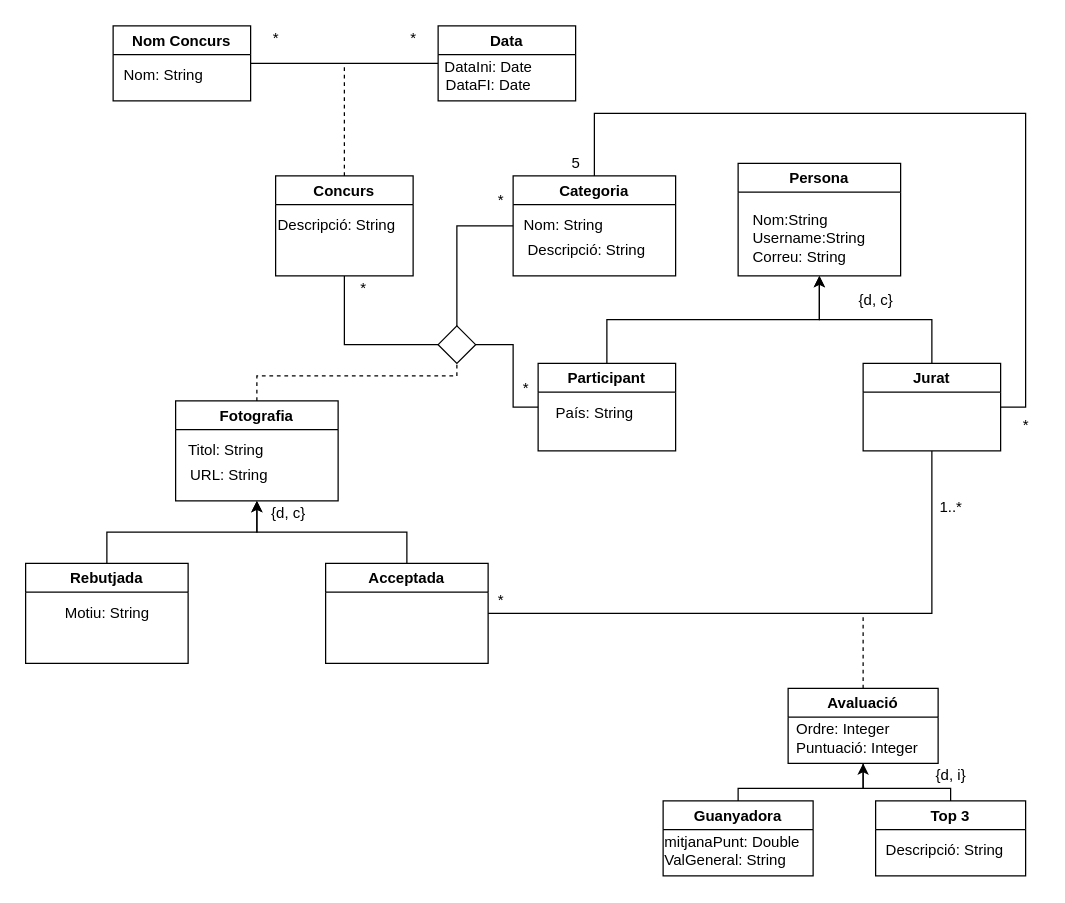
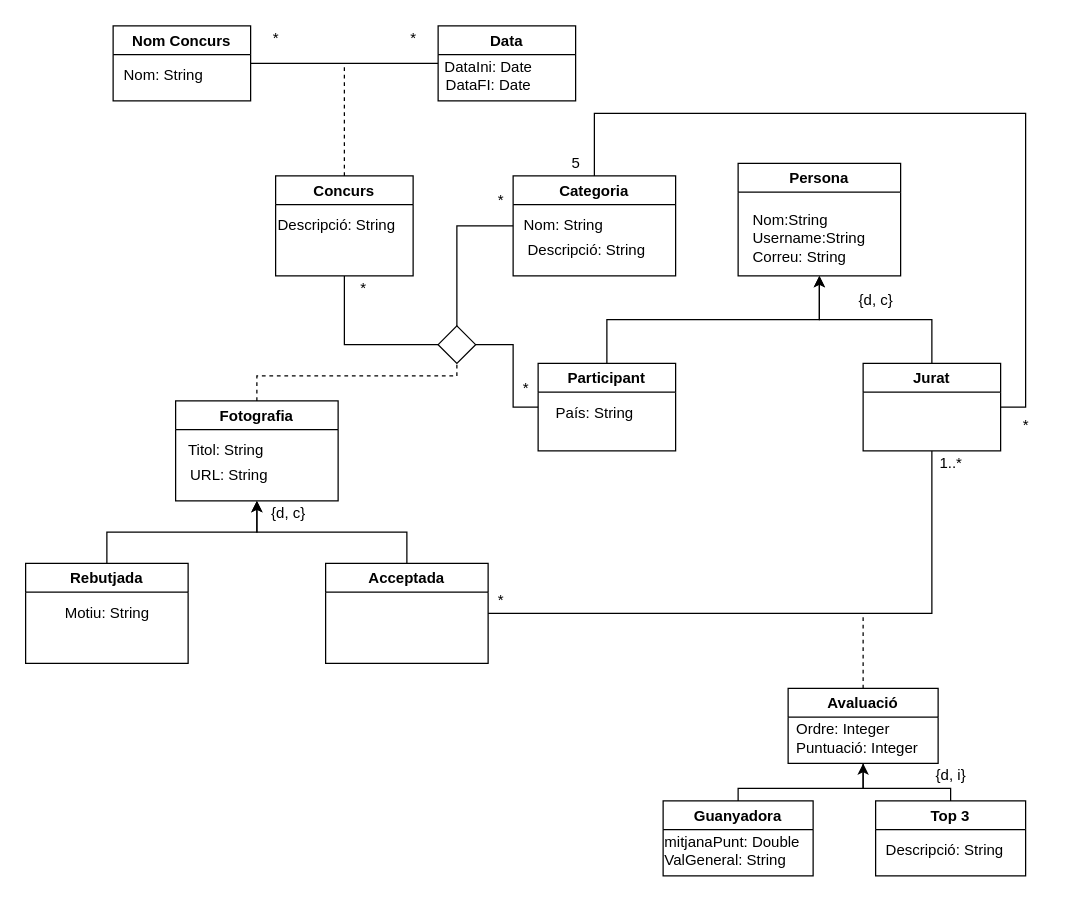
- <mxCell id="52" value="1..*" style="text;html=1;align=center;verticalAlign=middle;resizable=0;points=[];autosize=1;strokeColor=none;fillColor=none;" parent="1" vertex="1"><mxGeometry x="745" y="395" width="30" height="20" as="geometry" /></mxCell>
+ <mxCell id="52" value="1..*" style="text;html=1;align=center;verticalAlign=middle;resizable=0;points=[];autosize=1;strokeColor=none;fillColor=none;" parent="1" vertex="1"><mxGeometry x="745" y="360" width="30" height="20" as="geometry" /></mxCell>
